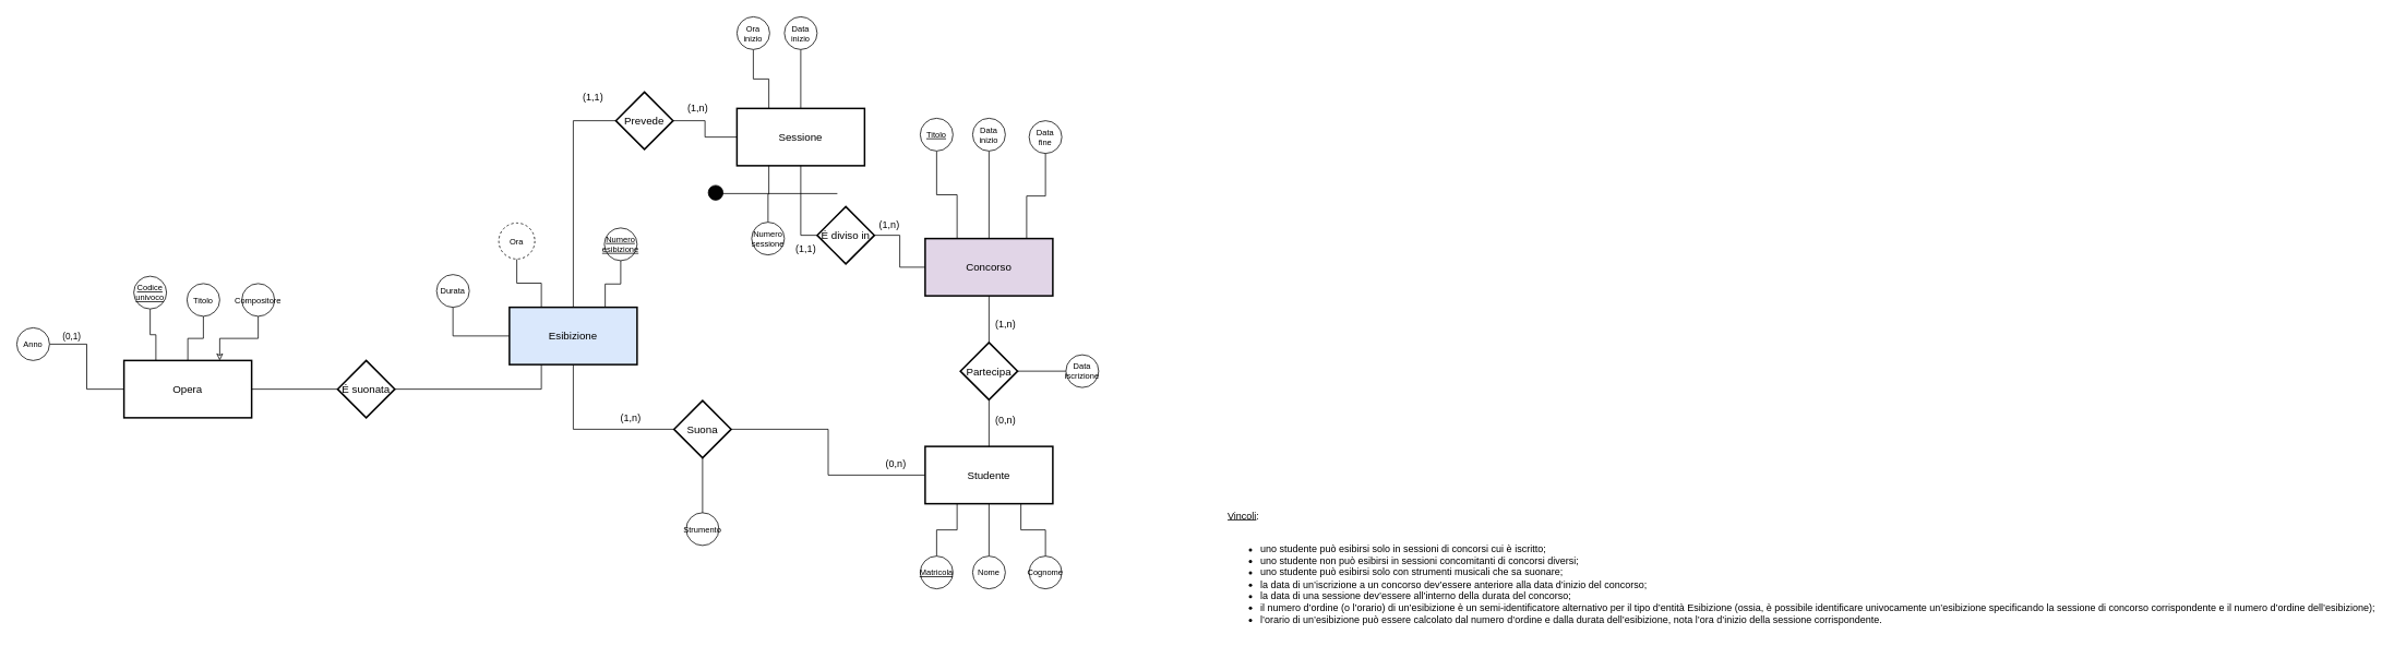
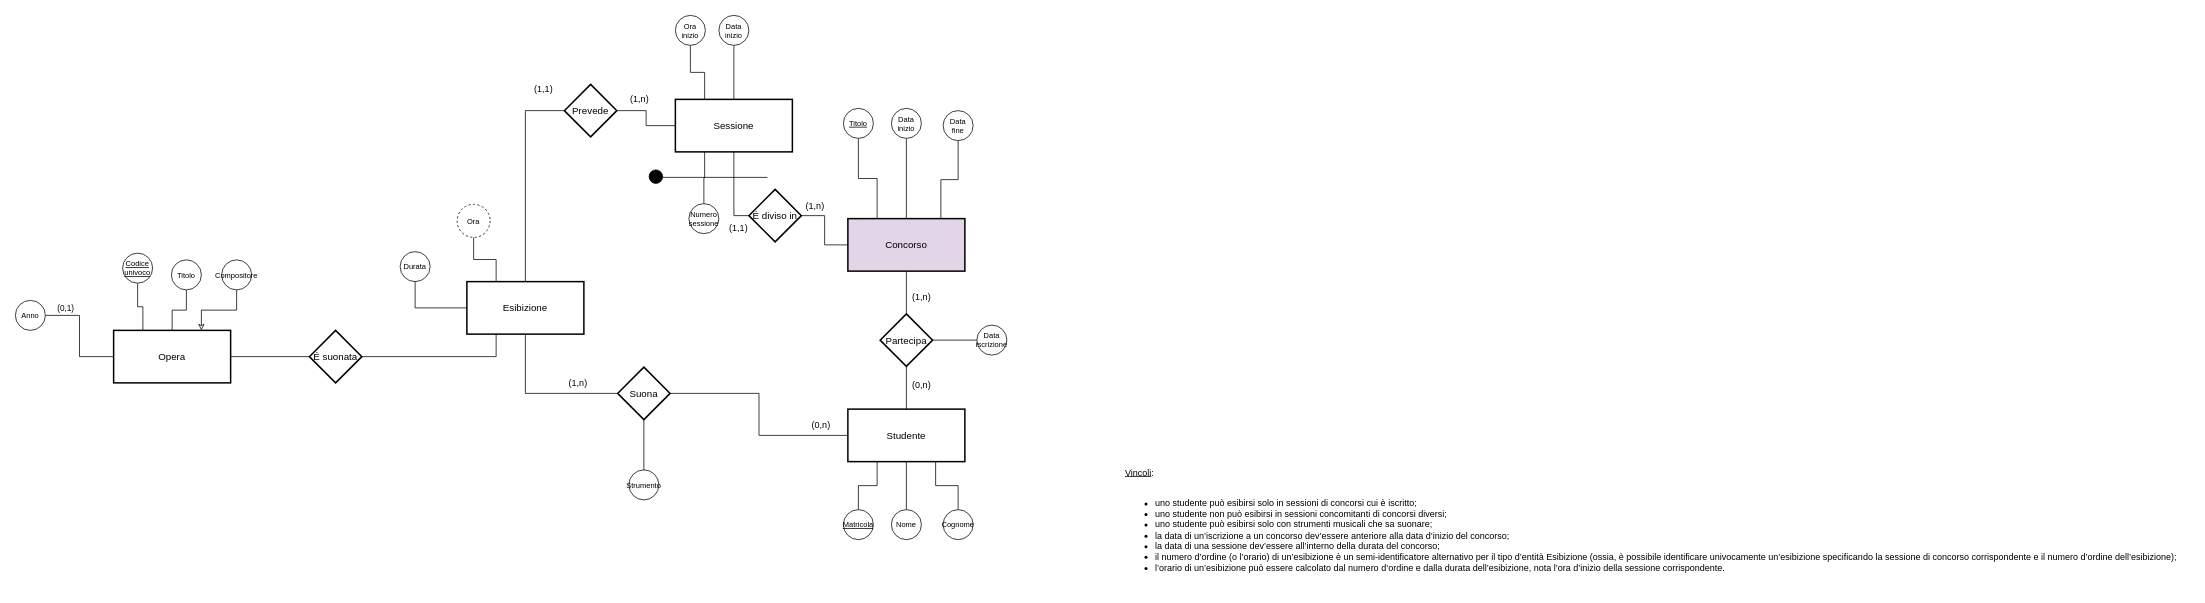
- <mxCell id="51" value="Numero esibizione" style="ellipse;whiteSpace=wrap;html=1;aspect=fixed;fontSize=10;fontColor=default;fontStyle=4" vertex="1" parent="1"><mxGeometry x="738" y="278" width="40" height="40" as="geometry" /></mxCell>
- <mxCell id="50" style="edgeStyle=orthogonalEdgeStyle;rounded=0;orthogonalLoop=1;jettySize=auto;html=1;exitX=0.5;exitY=1;exitDx=0;exitDy=0;entryX=0.75;entryY=0;entryDx=0;entryDy=0;endArrow=none;endFill=0;" edge="1" parent="1" source="51" target="42"><mxGeometry relative="1" as="geometry" /></mxCell>
- <mxCell id="42" value="Esibizione" style="strokeWidth=2;whiteSpace=wrap;html=1;align=center;fontSize=13;fontFamily=Helvetica;fillColor=#dae8fc;" vertex="1" parent="1"><mxGeometry x="622" y="375" width="156" height="70" as="geometry" /></mxCell>
+ <mxCell id="42" value="Esibizione" style="strokeWidth=2;whiteSpace=wrap;html=1;align=center;fontSize=13;fontFamily=Helvetica;" vertex="1" parent="1"><mxGeometry x="622" y="375" width="156" height="70" as="geometry" /></mxCell>
